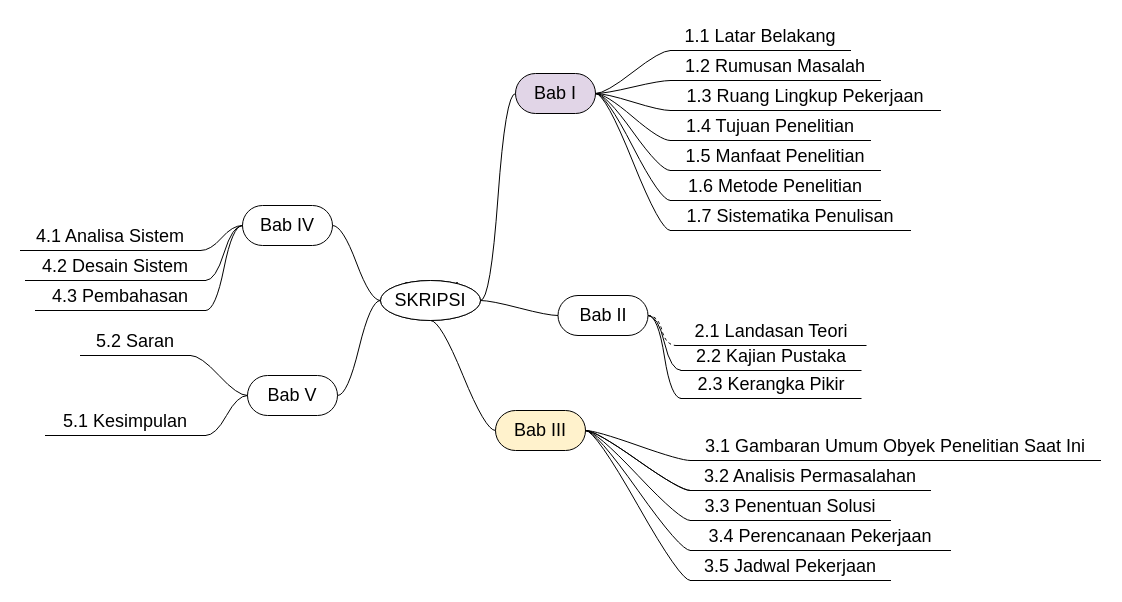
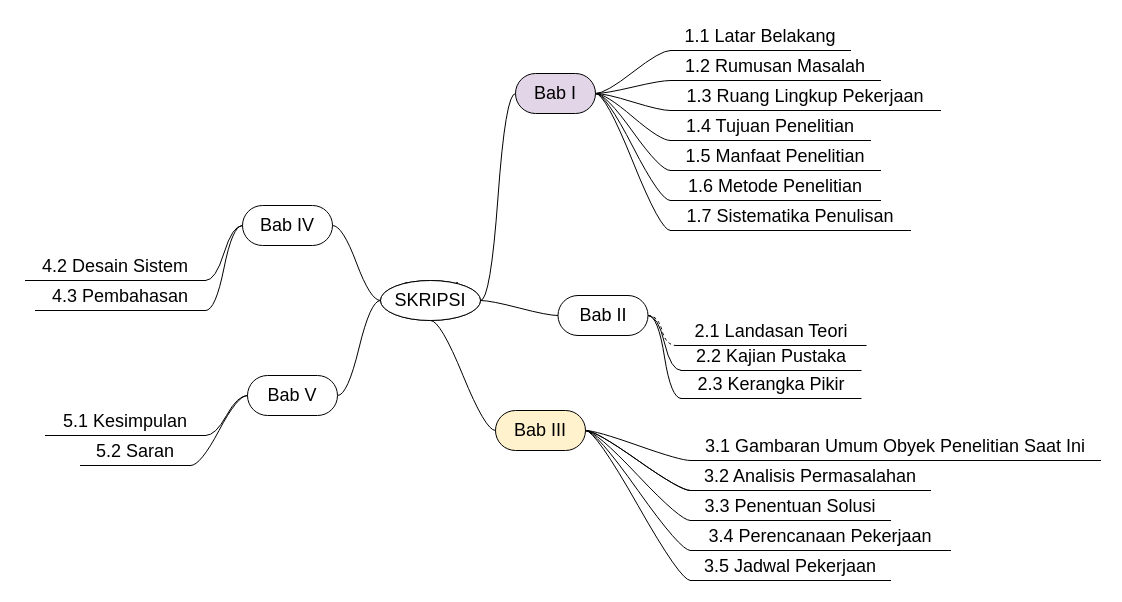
- <mxCell id="33" value="4.1 Analisa Sistem" style="whiteSpace=wrap;html=1;shape=partialRectangle;top=0;left=0;bottom=1;right=0;points=[[0,1],[1,1]];fillColor=none;align=center;verticalAlign=bottom;routingCenterY=0.5;snapToPoint=1;recursiveResize=0;autosize=1;treeFolding=1;treeMoving=1;newEdgeStyle={&quot;edgeStyle&quot;:&quot;entityRelationEdgeStyle&quot;,&quot;startArrow&quot;:&quot;none&quot;,&quot;endArrow&quot;:&quot;none&quot;,&quot;segment&quot;:10,&quot;curved&quot;:1};fontSize=18;" vertex="1" parent="1"><mxGeometry x="20" y="220" width="180" height="30" as="geometry" /></mxCell>
- <mxCell id="34" value="" style="edgeStyle=entityRelationEdgeStyle;startArrow=none;endArrow=none;segment=10;curved=1;rounded=0;fontSize=18;" edge="1" target="33" parent="1" source="10"><mxGeometry relative="1" as="geometry"><mxPoint x="80" y="290" as="sourcePoint" /></mxGeometry></mxCell>
- <mxCell id="16" value="5.2 Saran" style="whiteSpace=wrap;html=1;shape=partialRectangle;top=0;left=0;bottom=1;right=0;points=[[0,1],[1,1]];fillColor=none;align=center;verticalAlign=bottom;routingCenterY=0.5;snapToPoint=1;recursiveResize=0;autosize=1;treeFolding=1;treeMoving=1;newEdgeStyle={&quot;edgeStyle&quot;:&quot;entityRelationEdgeStyle&quot;,&quot;startArrow&quot;:&quot;none&quot;,&quot;endArrow&quot;:&quot;none&quot;,&quot;segment&quot;:10,&quot;curved&quot;:1};fontSize=18;" vertex="1" parent="1"><mxGeometry x="80" y="325" width="110" height="30" as="geometry" /></mxCell>
+ <mxCell id="16" value="5.2 Saran" style="whiteSpace=wrap;html=1;shape=partialRectangle;top=0;left=0;bottom=1;right=0;points=[[0,1],[1,1]];fillColor=none;align=center;verticalAlign=bottom;routingCenterY=0.5;snapToPoint=1;recursiveResize=0;autosize=1;treeFolding=1;treeMoving=1;newEdgeStyle={&quot;edgeStyle&quot;:&quot;entityRelationEdgeStyle&quot;,&quot;startArrow&quot;:&quot;none&quot;,&quot;endArrow&quot;:&quot;none&quot;,&quot;segment&quot;:10,&quot;curved&quot;:1};fontSize=18;" vertex="1" parent="1"><mxGeometry x="80" y="435" width="110" height="30" as="geometry" /></mxCell>
